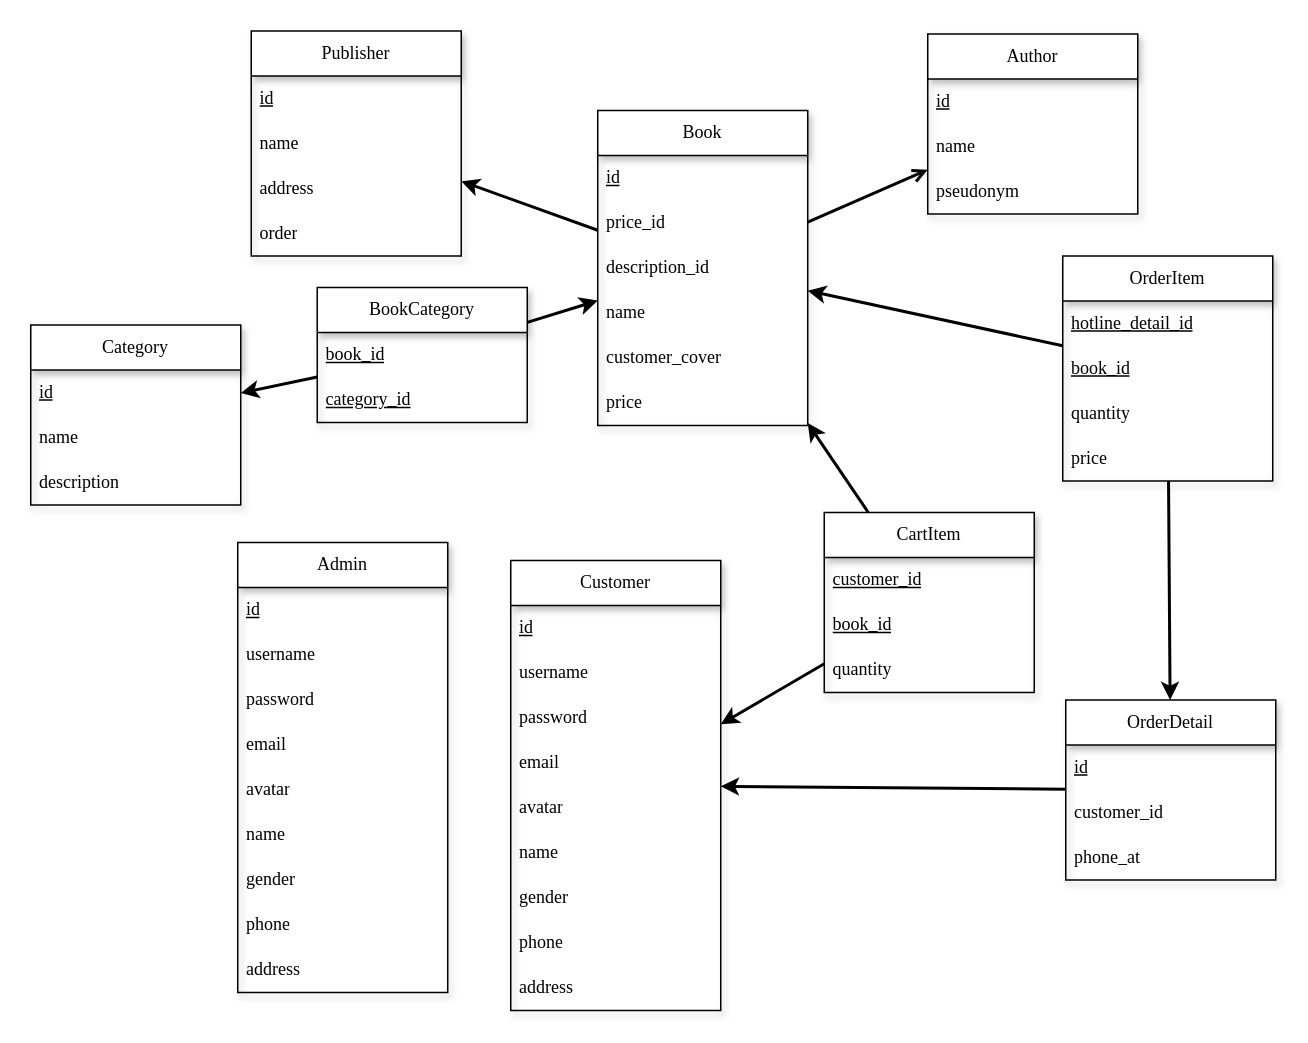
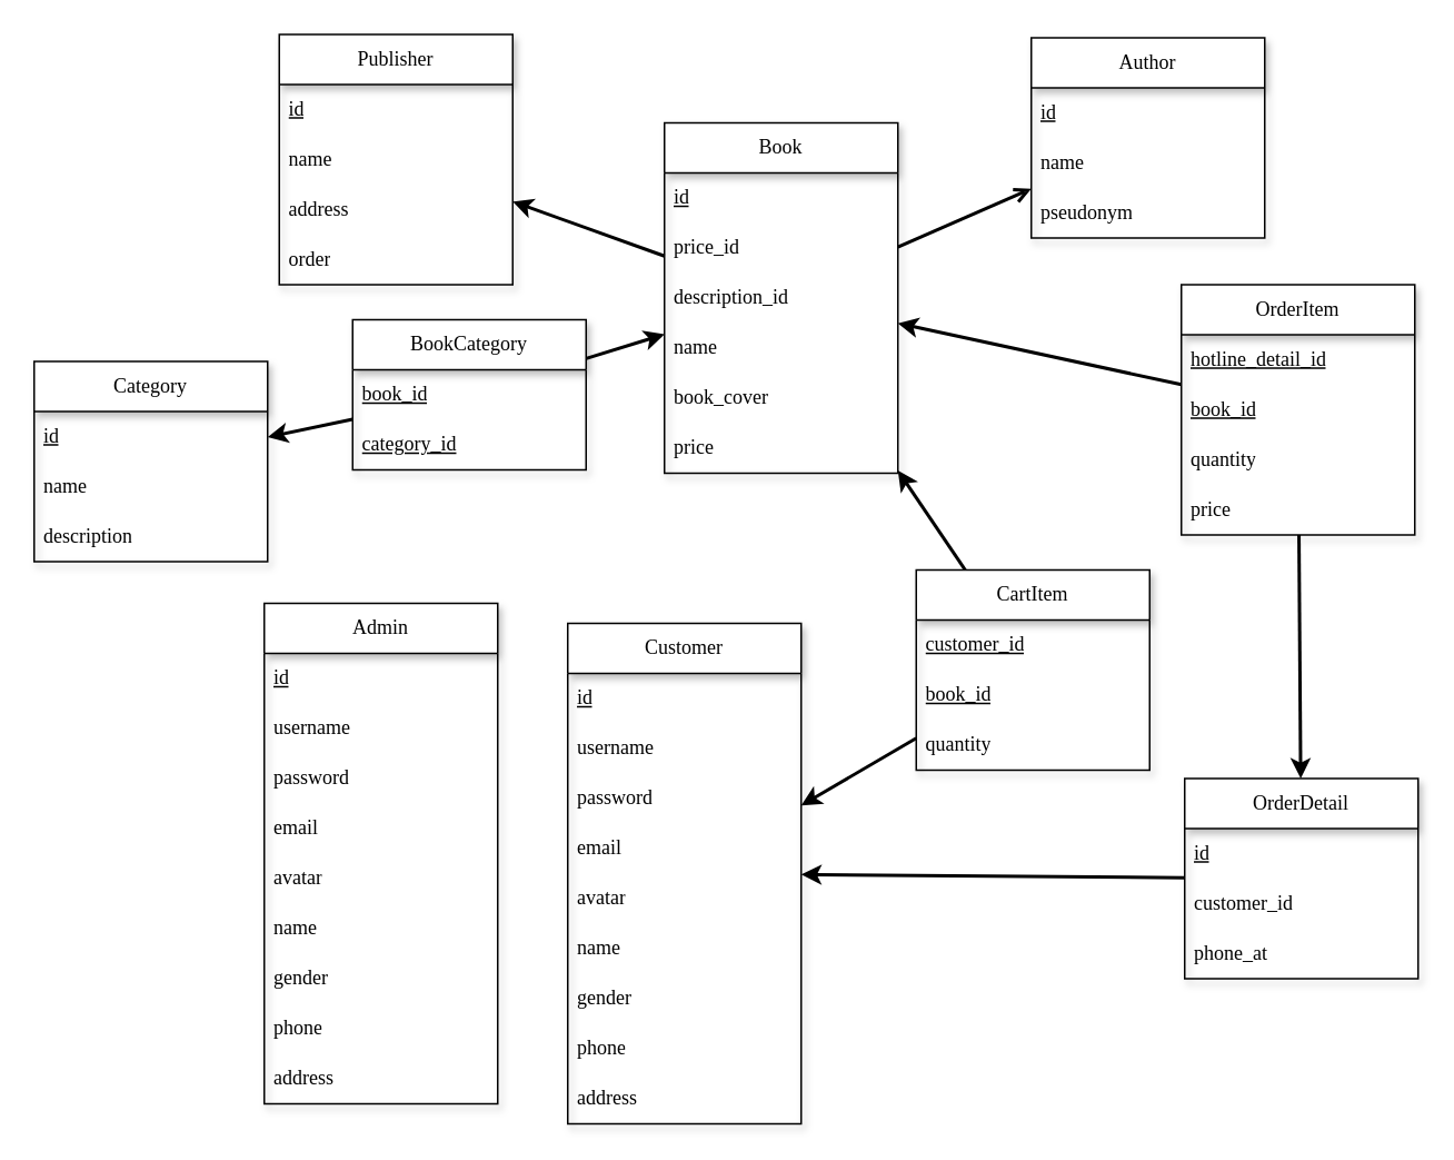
- <mxCell id="29" value="customer_cover" style="text;strokeColor=none;fillColor=none;align=left;verticalAlign=middle;spacingLeft=4;spacingRight=4;overflow=hidden;points=[[0,0.5],[1,0.5]];portConstraint=eastwest;rotatable=0;whiteSpace=wrap;html=1;fontFamily=Palatino;fontSource=https%3A%2F%2Ffonts.googleapis.com%2Fcss%3Ffamily%3DPalatino;rounded=0;glass=0;shadow=1;" vertex="1" parent="24"><mxGeometry y="150" width="140" height="30" as="geometry" /></mxCell>
+ <mxCell id="29" value="book_cover" style="text;strokeColor=none;fillColor=none;align=left;verticalAlign=middle;spacingLeft=4;spacingRight=4;overflow=hidden;points=[[0,0.5],[1,0.5]];portConstraint=eastwest;rotatable=0;whiteSpace=wrap;html=1;fontFamily=Palatino;fontSource=https%3A%2F%2Ffonts.googleapis.com%2Fcss%3Ffamily%3DPalatino;rounded=0;glass=0;shadow=1;" vertex="1" parent="24"><mxGeometry y="150" width="140" height="30" as="geometry" /></mxCell>
